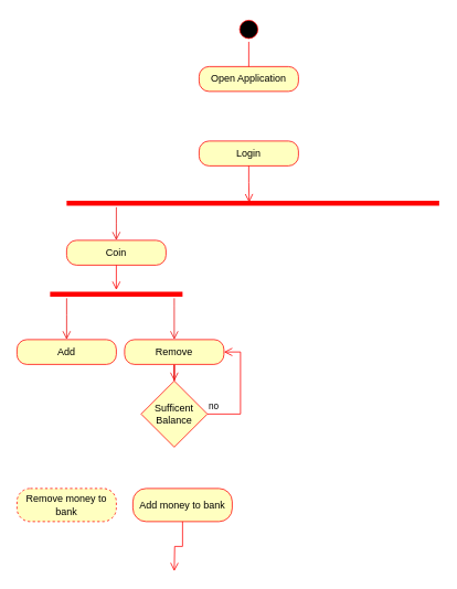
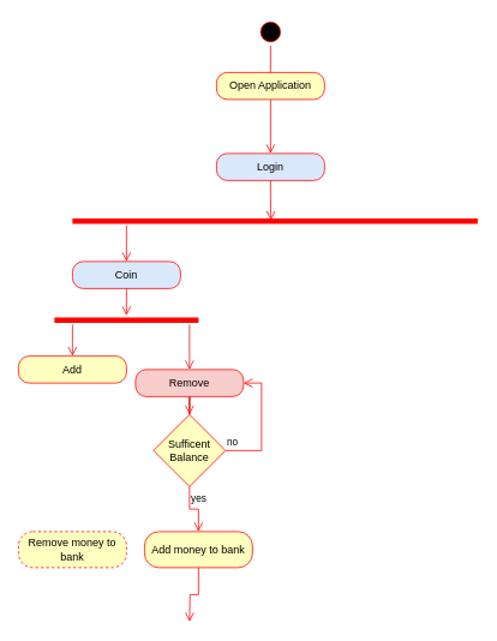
+ <mxCell id="3" value="" style="edgeStyle=orthogonalEdgeStyle;html=1;verticalAlign=bottom;endArrow=open;endSize=8;strokeColor=#ff0000;rounded=0;entryX=0.5;entryY=0;entryDx=0;entryDy=0;startArrow=none;" edge="1" source="14" parent="1" target="4"><mxGeometry relative="1" as="geometry"><mxPoint x="300" y="180" as="targetPoint" /></mxGeometry></mxCell>
- <mxCell id="4" value="Login" style="rounded=1;whiteSpace=wrap;html=1;arcSize=40;fontColor=#000000;fillColor=#ffffc0;strokeColor=#ff0000;" vertex="1" parent="1"><mxGeometry x="240" y="170" width="120" height="30" as="geometry" /></mxCell>
+ <mxCell id="4" value="Login" style="rounded=1;whiteSpace=wrap;html=1;arcSize=40;fontColor=#000000;fillColor=#dae8fc;strokeColor=#ff0000;" vertex="1" parent="1"><mxGeometry x="240" y="170" width="120" height="30" as="geometry" /></mxCell>
- <mxCell id="8" value="Coin" style="rounded=1;whiteSpace=wrap;html=1;arcSize=40;fontColor=#000000;fillColor=#ffffc0;strokeColor=#ff0000;" vertex="1" parent="1"><mxGeometry x="80" y="290" width="120" height="30" as="geometry" /></mxCell>
+ <mxCell id="8" value="Coin" style="rounded=1;whiteSpace=wrap;html=1;arcSize=40;fontColor=#000000;fillColor=#dae8fc;strokeColor=#ff0000;" vertex="1" parent="1"><mxGeometry x="80" y="290" width="120" height="30" as="geometry" /></mxCell>
- <mxCell id="13" value="Add" style="rounded=1;whiteSpace=wrap;html=1;arcSize=40;fontColor=#000000;fillColor=#ffffc0;strokeColor=#ff0000;" vertex="1" parent="1"><mxGeometry x="20" y="410" width="120" height="30" as="geometry" /></mxCell>
+ <mxCell id="13" value="Add" style="rounded=1;whiteSpace=wrap;html=1;arcSize=40;fontColor=#000000;fillColor=#ffffc0;strokeColor=#ff0000;" vertex="1" parent="1"><mxGeometry x="20" y="395" width="120" height="30" as="geometry" /></mxCell>
- <mxCell id="17" value="Remove" style="rounded=1;whiteSpace=wrap;html=1;arcSize=40;fontColor=#000000;fillColor=#ffffc0;strokeColor=#ff0000;" vertex="1" parent="1"><mxGeometry x="150" y="410" width="120" height="30" as="geometry" /></mxCell>
+ <mxCell id="17" value="Remove" style="rounded=1;whiteSpace=wrap;html=1;arcSize=40;fontColor=#000000;fillColor=#f8cecc;strokeColor=#ff0000;" vertex="1" parent="1"><mxGeometry x="150" y="410" width="120" height="30" as="geometry" /></mxCell>
+ <mxCell id="20" value="yes" style="edgeStyle=orthogonalEdgeStyle;html=1;align=left;verticalAlign=top;endArrow=open;endSize=8;strokeColor=#ff0000;rounded=0;entryX=0.5;entryY=0;entryDx=0;entryDy=0;" edge="1" source="18" parent="1" target="21"><mxGeometry x="-1" relative="1" as="geometry"><mxPoint x="210" y="580" as="targetPoint" /></mxGeometry></mxCell>
